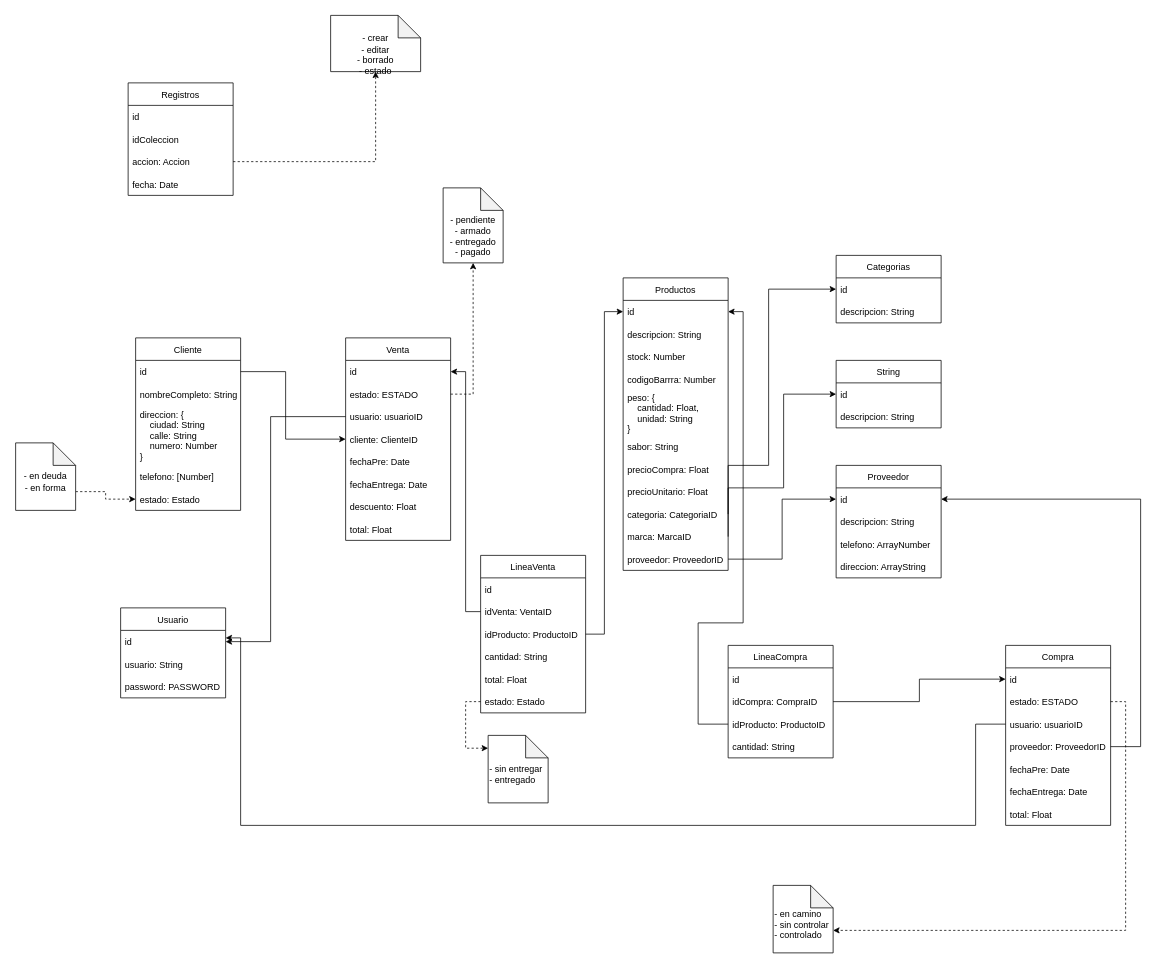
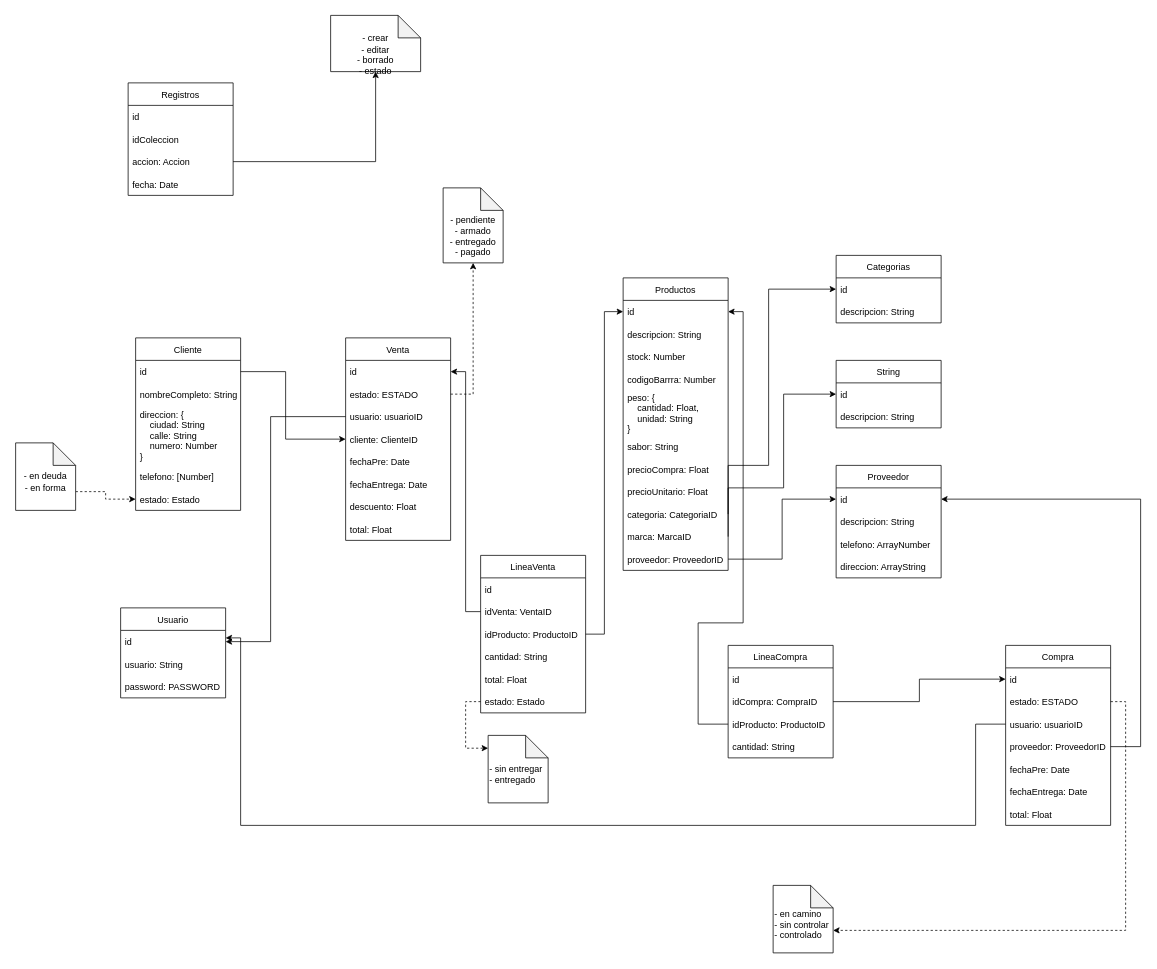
- <mxCell id="89" style="edgeStyle=orthogonalEdgeStyle;rounded=0;orthogonalLoop=1;jettySize=auto;html=1;exitX=1;exitY=0.5;exitDx=0;exitDy=0;dashed=1;" parent="1" source="86" target="88" edge="1"><mxGeometry relative="1" as="geometry" /></mxCell>
+ <mxCell id="89" style="edgeStyle=orthogonalEdgeStyle;rounded=0;orthogonalLoop=1;jettySize=auto;html=1;exitX=1;exitY=0.5;exitDx=0;exitDy=0;" parent="1" source="86" target="88" edge="1"><mxGeometry relative="1" as="geometry" /></mxCell>
